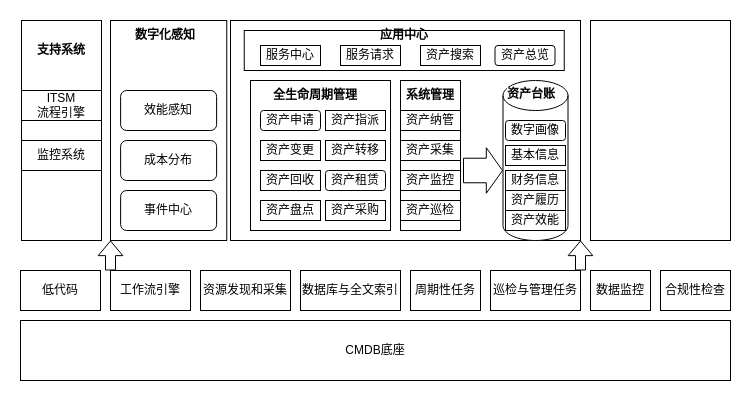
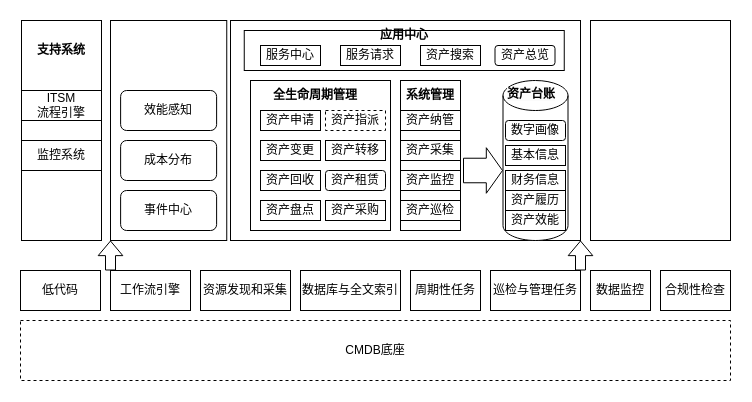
- <mxCell id="50" value="&lt;b&gt;数字化感知&lt;/b&gt;" style="text;html=1;align=center;verticalAlign=middle;whiteSpace=wrap;rounded=0;" vertex="1" parent="1"><mxGeometry x="130" y="20" width="70" height="30" as="geometry" /></mxCell>
- <mxCell id="18" value="资产申请" style="whiteSpace=wrap;html=1;rounded=1;" vertex="1" parent="1"><mxGeometry x="260" y="110" width="60" height="20" as="geometry" /></mxCell>
+ <mxCell id="18" value="资产申请" style="rounded=0;whiteSpace=wrap;html=1;" vertex="1" parent="1"><mxGeometry x="260" y="110" width="60" height="20" as="geometry" /></mxCell>
- <mxCell id="19" value="资产指派" style="rounded=0;whiteSpace=wrap;html=1;" vertex="1" parent="1"><mxGeometry x="325" y="110" width="60" height="20" as="geometry" /></mxCell>
+ <mxCell id="19" value="资产指派" style="rounded=0;whiteSpace=wrap;html=1;dashed=1;" vertex="1" parent="1"><mxGeometry x="325" y="110" width="60" height="20" as="geometry" /></mxCell>
- <mxCell id="2" value="CMDB底座" style="rounded=0;whiteSpace=wrap;html=1;" vertex="1" parent="1"><mxGeometry x="20" y="320" width="710" height="60" as="geometry" /></mxCell>
+ <mxCell id="2" value="CMDB底座" style="rounded=0;whiteSpace=wrap;html=1;dashed=1;" vertex="1" parent="1"><mxGeometry x="20" y="320" width="710" height="60" as="geometry" /></mxCell>
